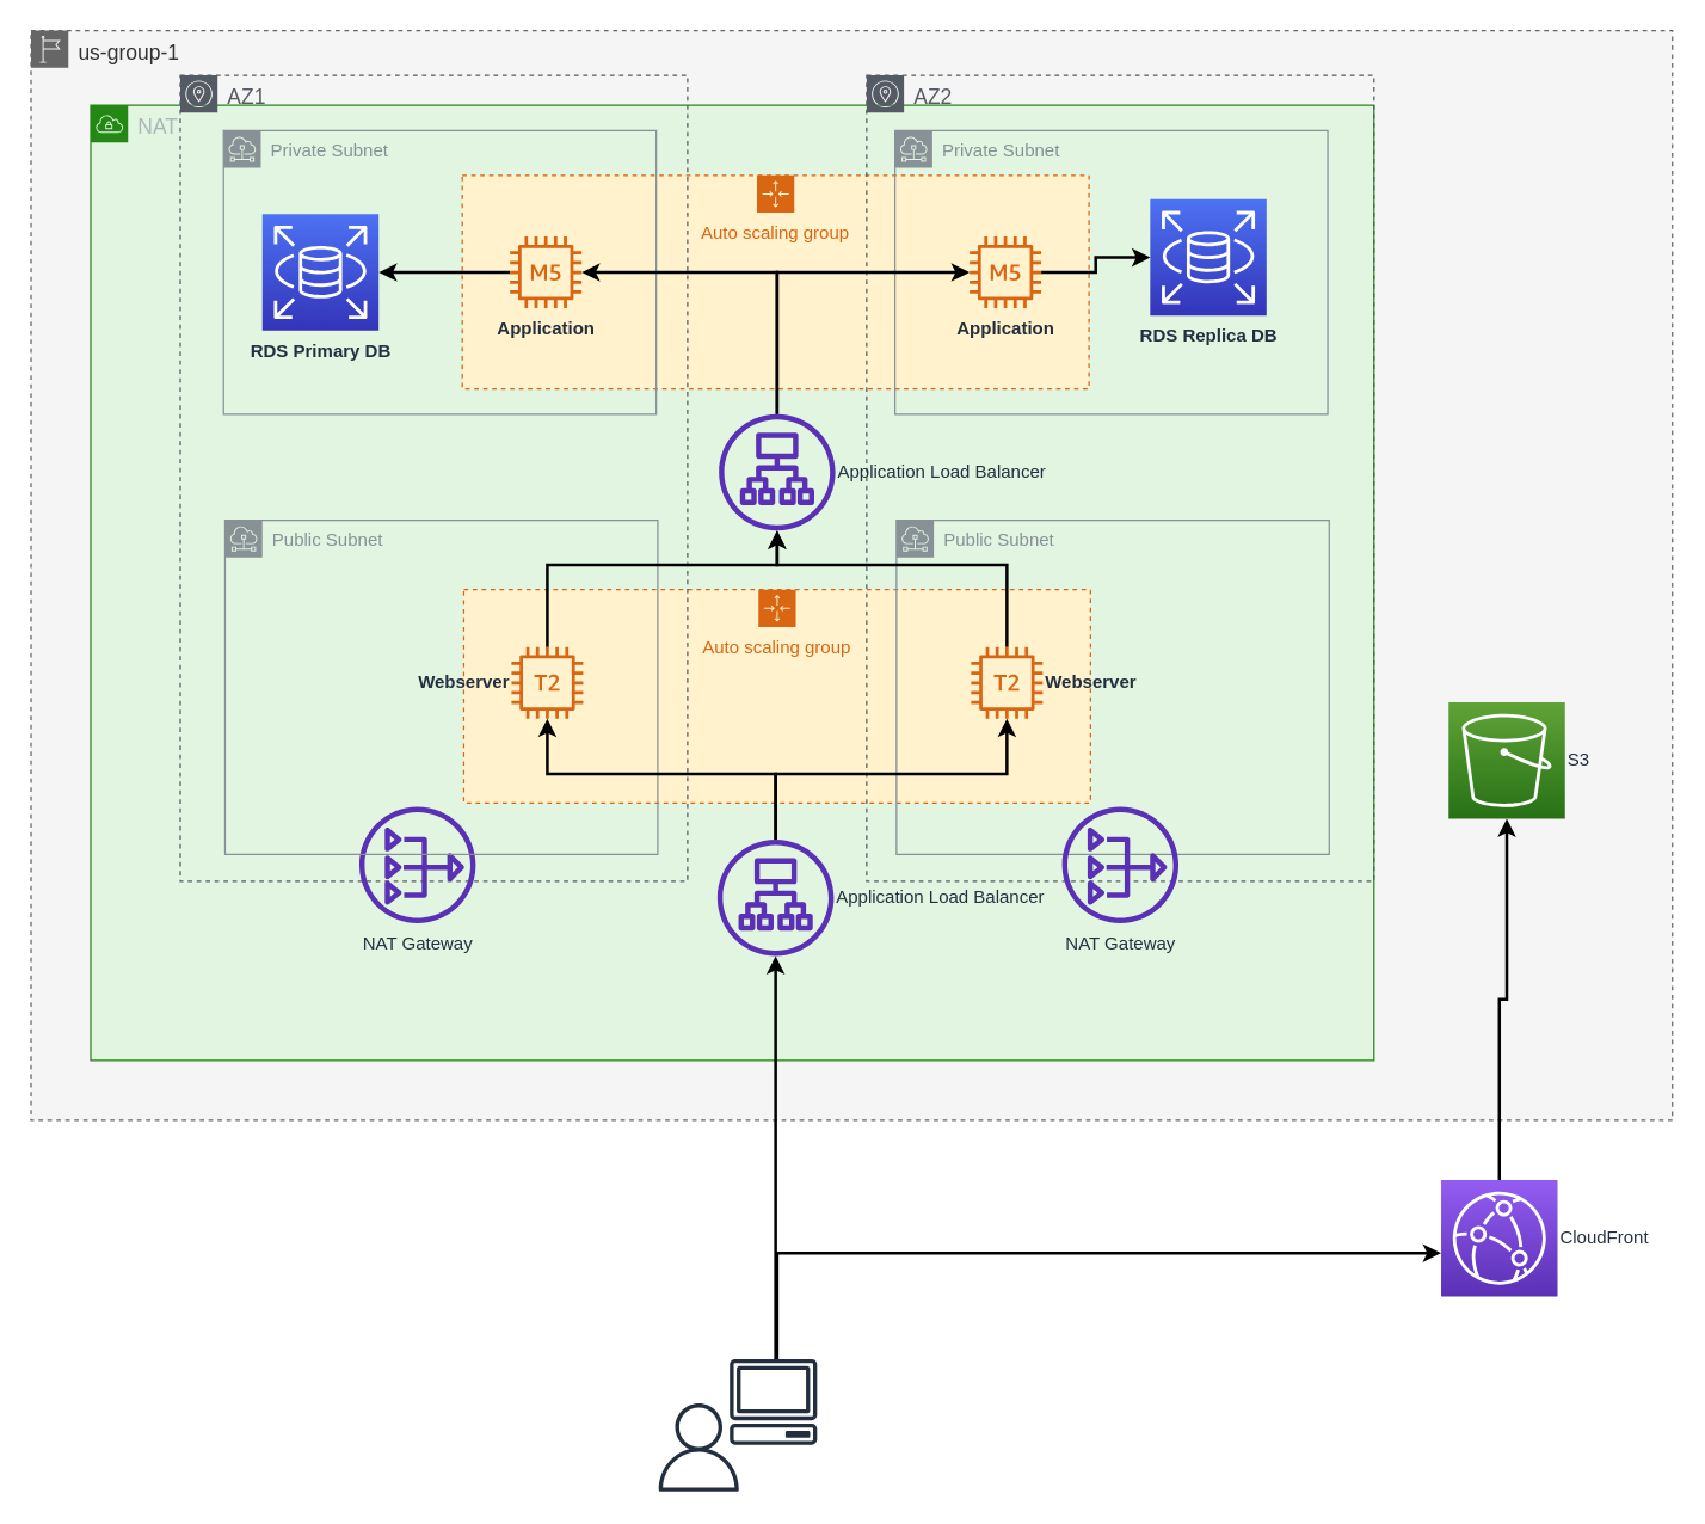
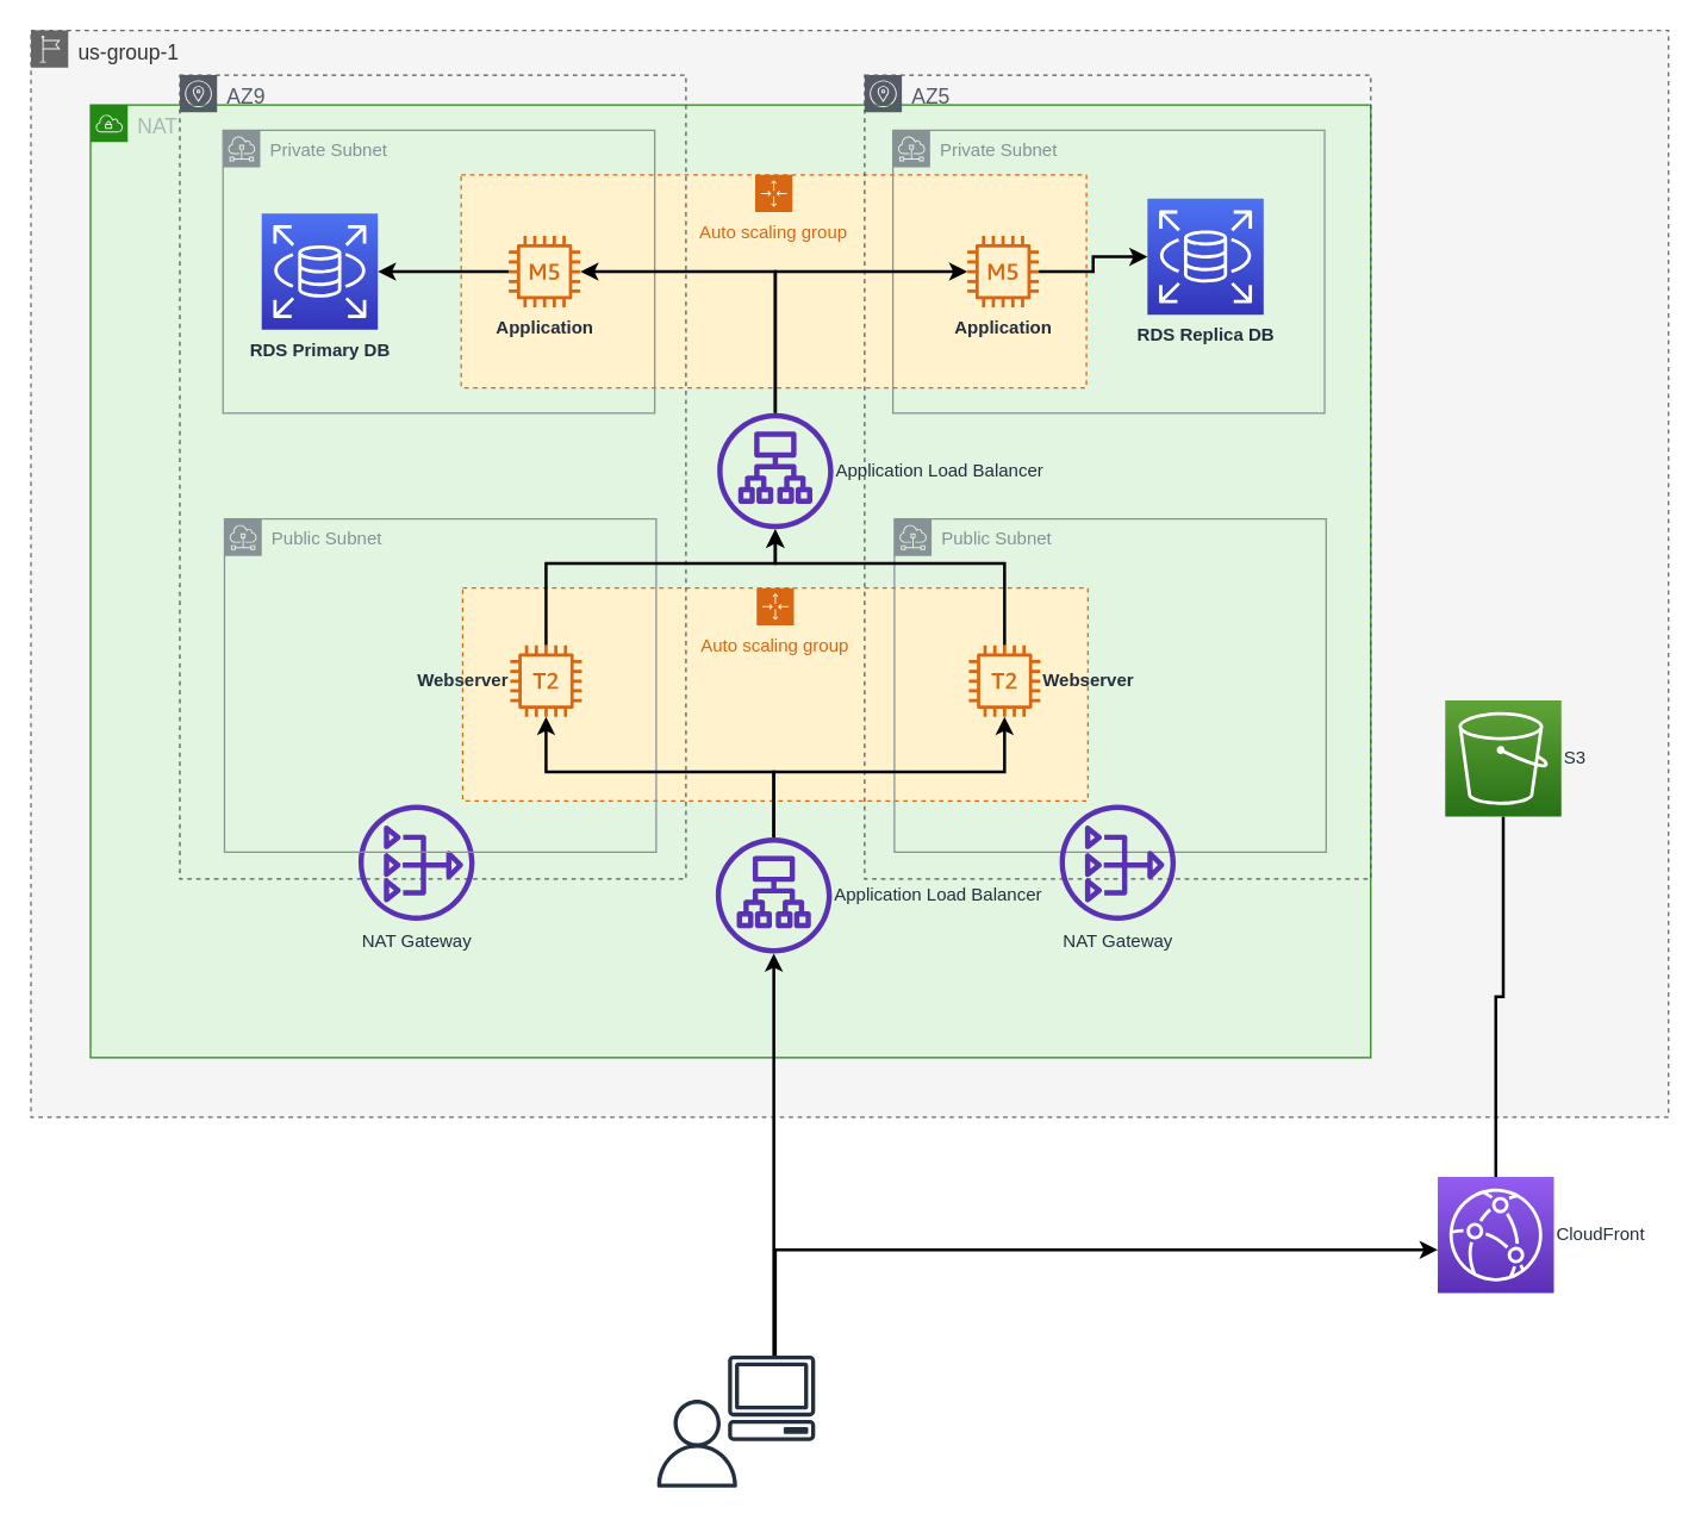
- <mxCell id="6" value="AZ1" style="outlineConnect=0;gradientColor=none;html=1;whiteSpace=wrap;fontSize=14;fontStyle=0;shape=mxgraph.aws4.group;grIcon=mxgraph.aws4.group_availability_zone;strokeColor=#545B64;fillColor=none;verticalAlign=top;align=left;spacingLeft=30;fontColor=#545B64;dashed=1;" vertex="1" parent="1"><mxGeometry x="120" y="50" width="340" height="540" as="geometry" /></mxCell>
+ <mxCell id="6" value="AZ9" style="outlineConnect=0;gradientColor=none;html=1;whiteSpace=wrap;fontSize=14;fontStyle=0;shape=mxgraph.aws4.group;grIcon=mxgraph.aws4.group_availability_zone;strokeColor=#545B64;fillColor=none;verticalAlign=top;align=left;spacingLeft=30;fontColor=#545B64;dashed=1;" vertex="1" parent="1"><mxGeometry x="120" y="50" width="340" height="540" as="geometry" /></mxCell>
- <mxCell id="7" value="AZ2" style="outlineConnect=0;gradientColor=none;html=1;whiteSpace=wrap;fontSize=14;fontStyle=0;shape=mxgraph.aws4.group;grIcon=mxgraph.aws4.group_availability_zone;strokeColor=#545B64;fillColor=none;verticalAlign=top;align=left;spacingLeft=30;fontColor=#545B64;dashed=1;" vertex="1" parent="1"><mxGeometry x="580" y="50" width="340" height="540" as="geometry" /></mxCell>
+ <mxCell id="7" value="AZ5" style="outlineConnect=0;gradientColor=none;html=1;whiteSpace=wrap;fontSize=14;fontStyle=0;shape=mxgraph.aws4.group;grIcon=mxgraph.aws4.group_availability_zone;strokeColor=#545B64;fillColor=none;verticalAlign=top;align=left;spacingLeft=30;fontColor=#545B64;dashed=1;" vertex="1" parent="1"><mxGeometry x="580" y="50" width="340" height="540" as="geometry" /></mxCell>
- <mxCell id="13" style="edgeStyle=orthogonalEdgeStyle;rounded=0;orthogonalLoop=1;jettySize=auto;html=1;fontSize=22;strokeWidth=2;" edge="1" parent="1" source="14" target="19"><mxGeometry relative="1" as="geometry" /></mxCell>
+ <mxCell id="13" style="edgeStyle=orthogonalEdgeStyle;rounded=0;orthogonalLoop=1;jettySize=auto;html=1;fontSize=22;strokeWidth=2;endArrow=none;" edge="1" parent="1" source="14" target="19"><mxGeometry relative="1" as="geometry" /></mxCell>
